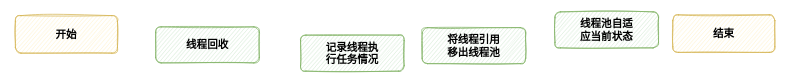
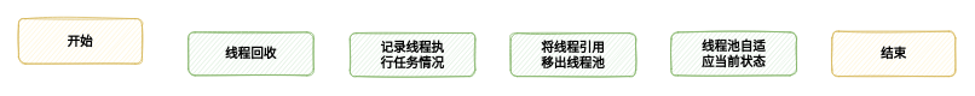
- <mxCell id="7" value="&lt;b&gt;线程池自适&lt;br&gt;应当前状态&lt;/b&gt;" style="rounded=1;whiteSpace=wrap;html=1;fontSize=14;fillColor=#d5e8d4;strokeColor=#82b366;sketch=1;" vertex="1" parent="1"><mxGeometry x="739" y="15" width="138" height="48" as="geometry" /></mxCell>
+ <mxCell id="7" value="&lt;b&gt;线程池自适&lt;br&gt;应当前状态&lt;/b&gt;" style="rounded=1;whiteSpace=wrap;html=1;fontSize=14;fillColor=#d5e8d4;strokeColor=#82b366;sketch=1;" vertex="1" parent="1"><mxGeometry x="739" y="35" width="138" height="48" as="geometry" /></mxCell>
- <mxCell id="3" value="&lt;font style=&quot;font-size: 14px&quot;&gt;&lt;b&gt;结束&lt;/b&gt;&lt;/font&gt;" style="rounded=1;whiteSpace=wrap;html=1;fillColor=#fff2cc;strokeColor=#d6b656;sketch=1;" vertex="1" parent="1"><mxGeometry x="896" y="19" width="136" height="50" as="geometry" /></mxCell>
+ <mxCell id="3" value="&lt;font style=&quot;font-size: 14px&quot;&gt;&lt;b&gt;结束&lt;/b&gt;&lt;/font&gt;" style="rounded=1;whiteSpace=wrap;html=1;fillColor=#fff2cc;strokeColor=#d6b656;sketch=1;" vertex="1" parent="1"><mxGeometry x="916" y="34" width="136" height="50" as="geometry" /></mxCell>
- <mxCell id="5" value="&lt;b&gt;记录线程执&lt;br&gt;行任务情况&lt;/b&gt;" style="rounded=1;whiteSpace=wrap;html=1;fontSize=14;fillColor=#d5e8d4;strokeColor=#82b366;sketch=1;" vertex="1" parent="1"><mxGeometry x="400" y="46" width="138" height="48" as="geometry" /></mxCell>
+ <mxCell id="5" value="&lt;b&gt;记录线程执&lt;br&gt;行任务情况&lt;/b&gt;" style="rounded=1;whiteSpace=wrap;html=1;fontSize=14;fillColor=#d5e8d4;strokeColor=#82b366;sketch=1;" vertex="1" parent="1"><mxGeometry x="385" y="36" width="138" height="48" as="geometry" /></mxCell>
